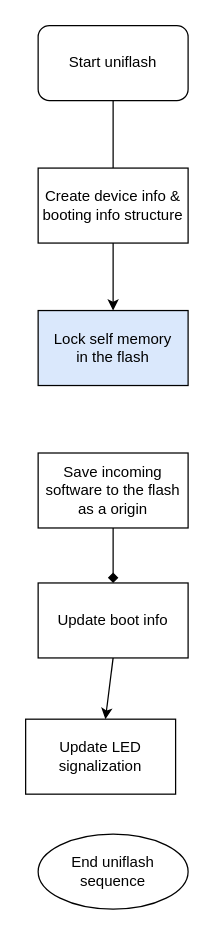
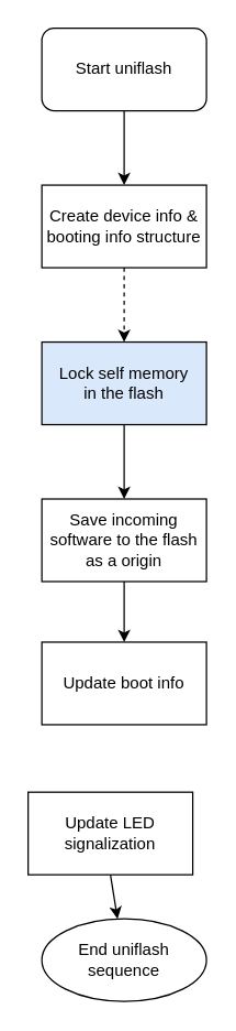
- <mxCell id="2" style="edgeStyle=none;html=1;exitX=0.5;exitY=1;exitDx=0;exitDy=0;endArrow=none;" edge="1" parent="1" source="3" target="5"><mxGeometry relative="1" as="geometry" /></mxCell>
+ <mxCell id="2" style="edgeStyle=none;html=1;exitX=0.5;exitY=1;exitDx=0;exitDy=0;" edge="1" parent="1" source="3" target="5"><mxGeometry relative="1" as="geometry" /></mxCell>
- <mxCell id="4" style="edgeStyle=none;html=1;exitX=0.5;exitY=1;exitDx=0;exitDy=0;" edge="1" parent="1" source="5" target="7"><mxGeometry relative="1" as="geometry" /></mxCell>
+ <mxCell id="4" style="edgeStyle=none;html=1;exitX=0.5;exitY=1;exitDx=0;exitDy=0;dashed=1;" edge="1" parent="1" source="5" target="7"><mxGeometry relative="1" as="geometry" /></mxCell>
+ <mxCell id="6" style="edgeStyle=none;html=1;exitX=0.5;exitY=1;exitDx=0;exitDy=0;" edge="1" parent="1" source="7" target="9"><mxGeometry relative="1" as="geometry" /></mxCell>
- <mxCell id="8" style="edgeStyle=none;html=1;exitX=0.5;exitY=1;exitDx=0;exitDy=0;endArrow=diamond;" edge="1" parent="1" source="9" target="11"><mxGeometry relative="1" as="geometry" /></mxCell>
+ <mxCell id="8" style="edgeStyle=none;html=1;exitX=0.5;exitY=1;exitDx=0;exitDy=0;" edge="1" parent="1" source="9" target="11"><mxGeometry relative="1" as="geometry" /></mxCell>
- <mxCell id="10" style="edgeStyle=none;html=1;exitX=0.5;exitY=1;exitDx=0;exitDy=0;" edge="1" parent="1" source="11" target="14"><mxGeometry relative="1" as="geometry" /></mxCell>
+ <mxCell id="13" style="edgeStyle=none;html=1;exitX=0.5;exitY=1;exitDx=0;exitDy=0;" edge="1" parent="1" source="14" target="12"><mxGeometry relative="1" as="geometry" /></mxCell>
